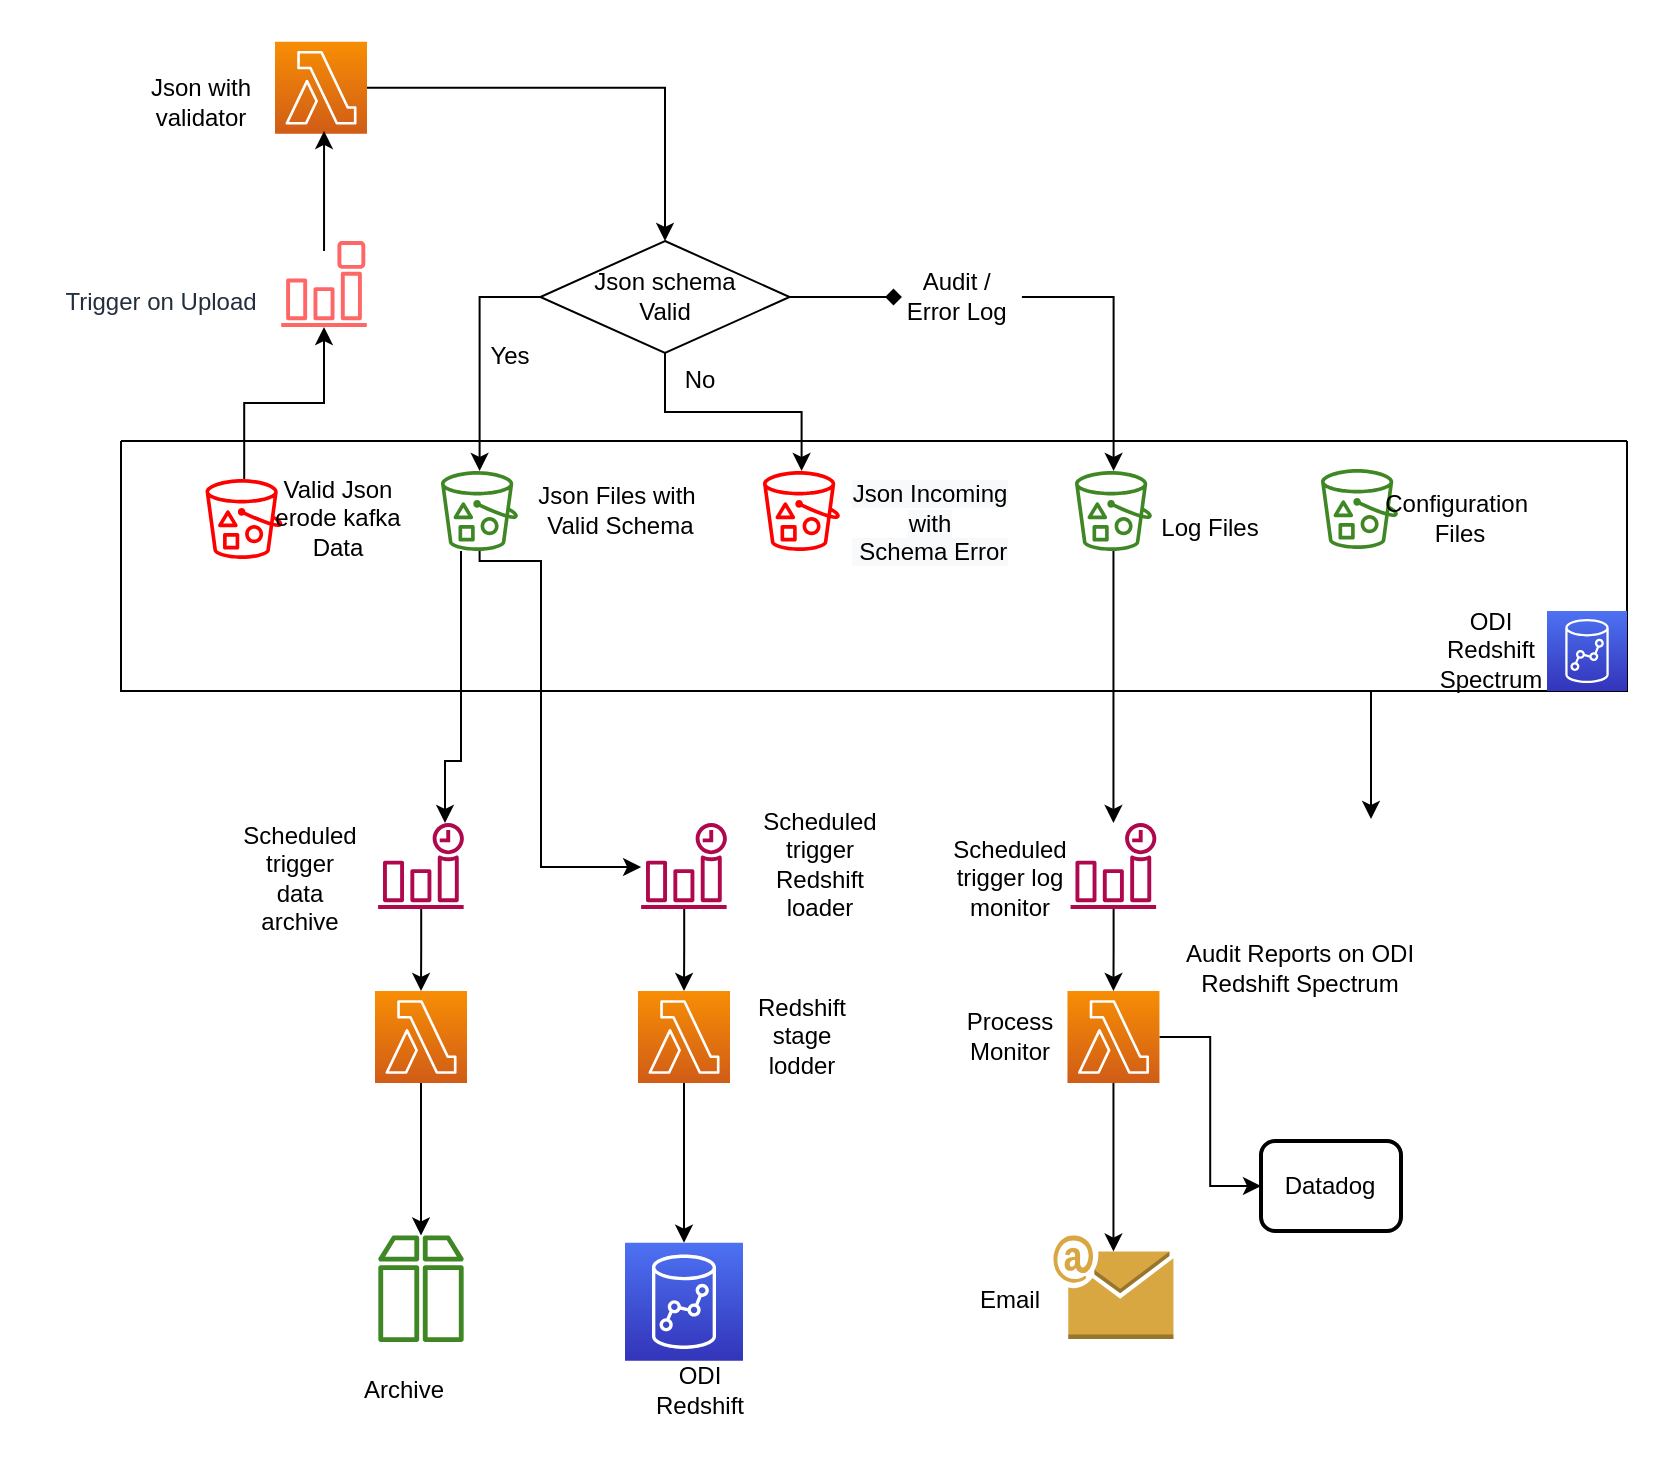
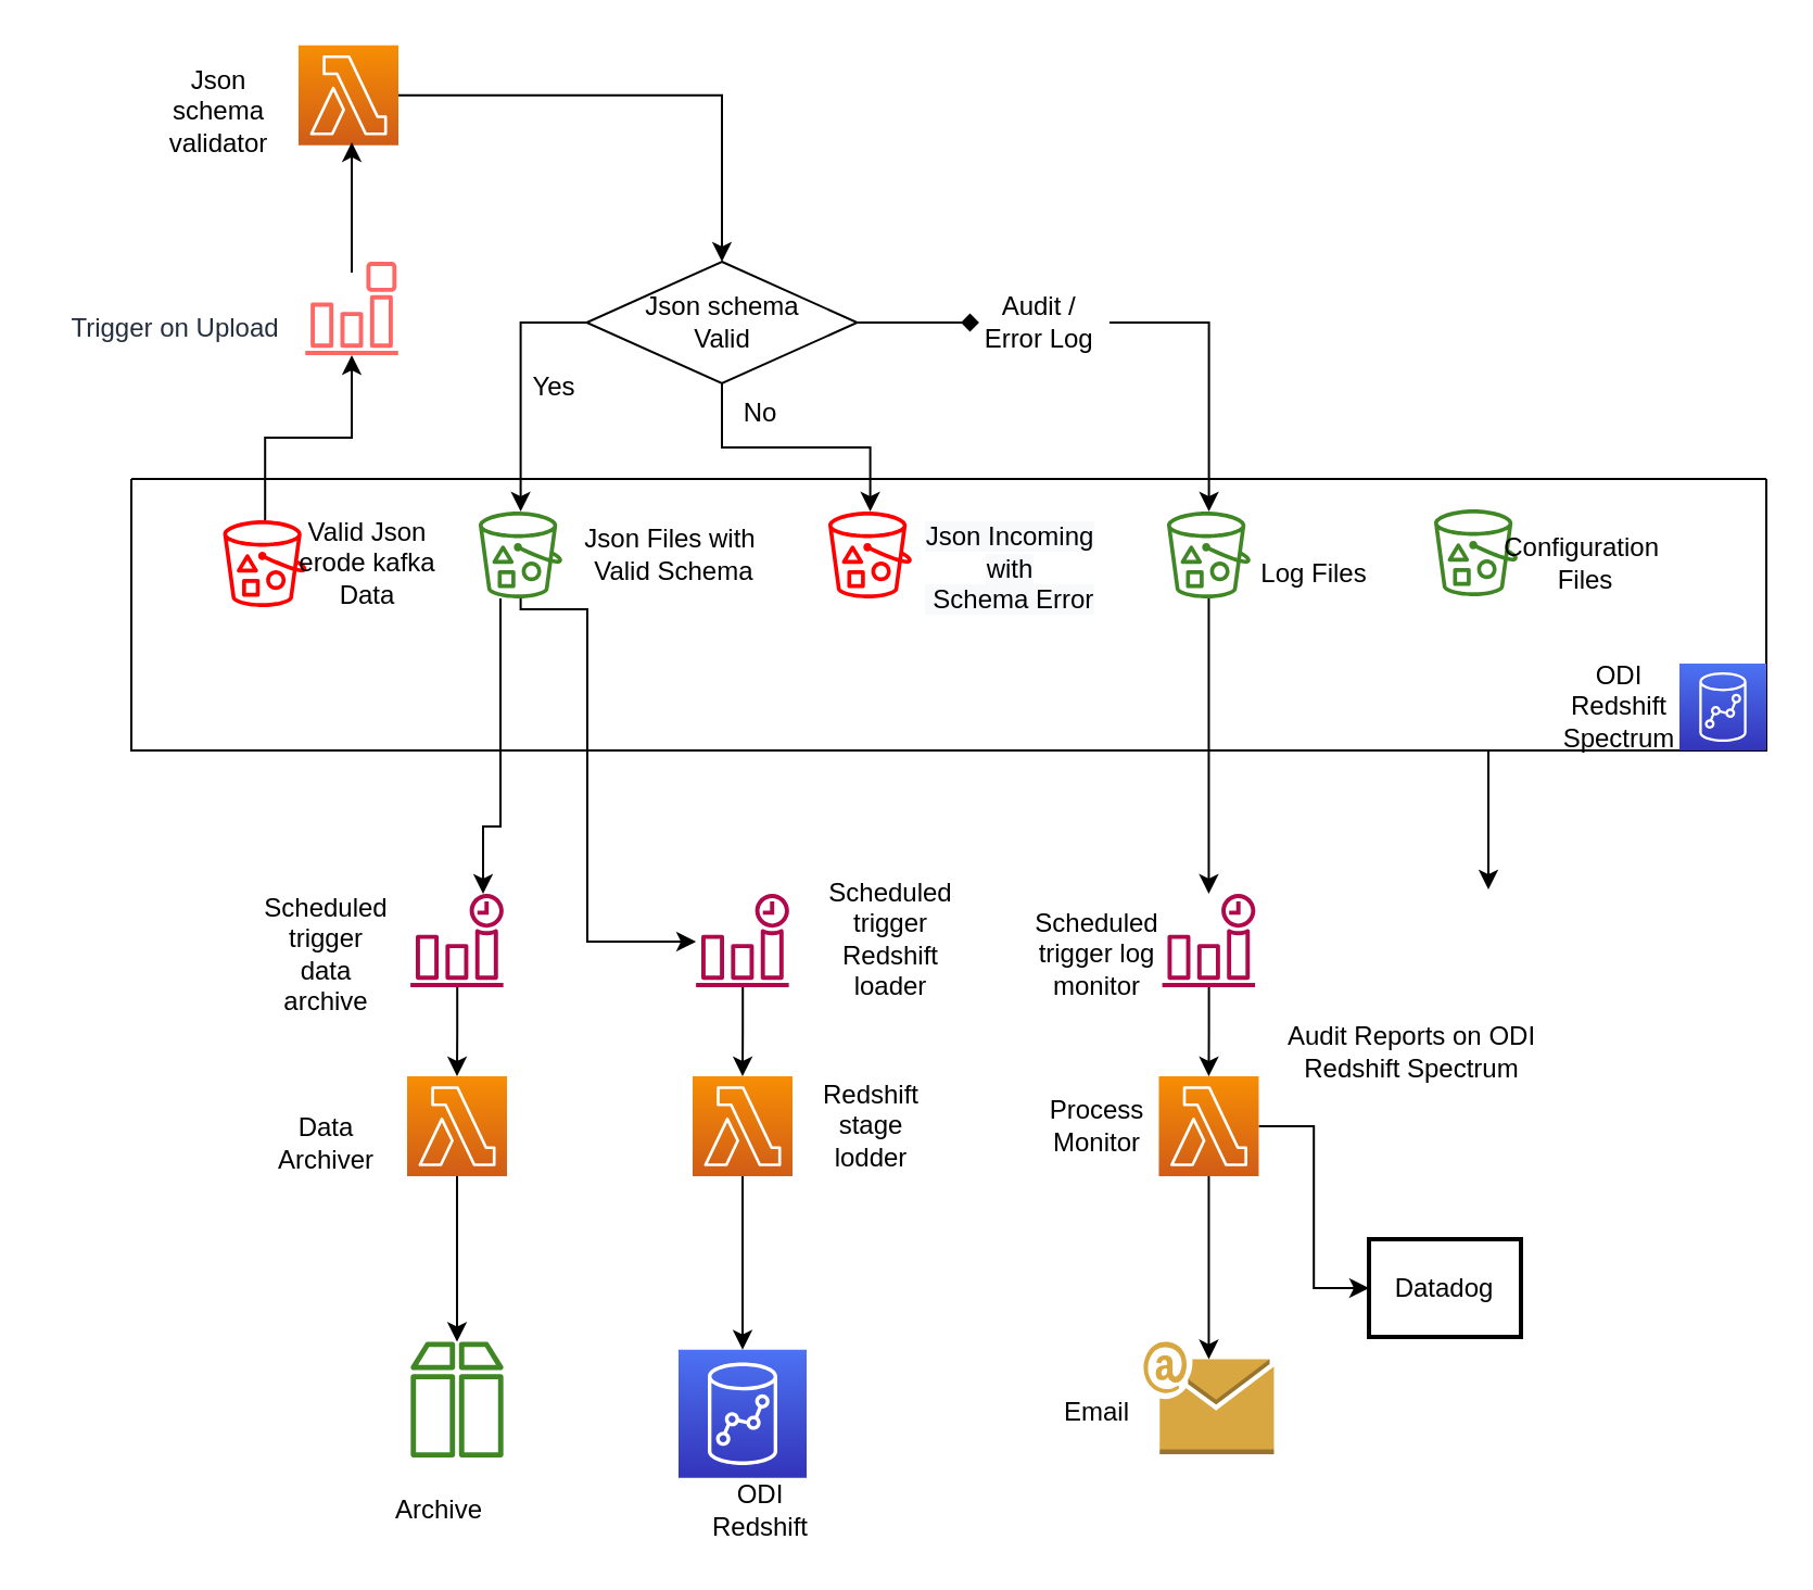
- <mxCell id="34" value="Json with validator&lt;br&gt;" style="text;html=1;strokeColor=none;fillColor=none;align=center;verticalAlign=middle;whiteSpace=wrap;rounded=0;" parent="1" vertex="1"><mxGeometry x="70" y="36.38" width="61" height="30" as="geometry" /></mxCell>
+ <mxCell id="34" value="Json schema validator&lt;br&gt;" style="text;html=1;strokeColor=none;fillColor=none;align=center;verticalAlign=middle;whiteSpace=wrap;rounded=0;" parent="1" vertex="1"><mxGeometry x="70" y="36.38" width="61" height="30" as="geometry" /></mxCell>
+ <mxCell id="57" value="Data Archiver" style="text;html=1;strokeColor=none;fillColor=none;align=center;verticalAlign=middle;whiteSpace=wrap;rounded=0;" parent="1" vertex="1"><mxGeometry x="120" y="511" width="60" height="30" as="geometry" /></mxCell>
- <mxCell id="62" value="Datadog&lt;br&gt;" style="rounded=1;whiteSpace=wrap;html=1;absoluteArcSize=1;arcSize=14;strokeWidth=2;" vertex="1" parent="1"><mxGeometry x="630" y="570" width="70" height="45" as="geometry" /></mxCell>
+ <mxCell id="62" value="Datadog&lt;br&gt;" style="whiteSpace=wrap;html=1;absoluteArcSize=1;arcSize=14;strokeWidth=2;rounded=0;" vertex="1" parent="1"><mxGeometry x="630" y="570" width="70" height="45" as="geometry" /></mxCell>
